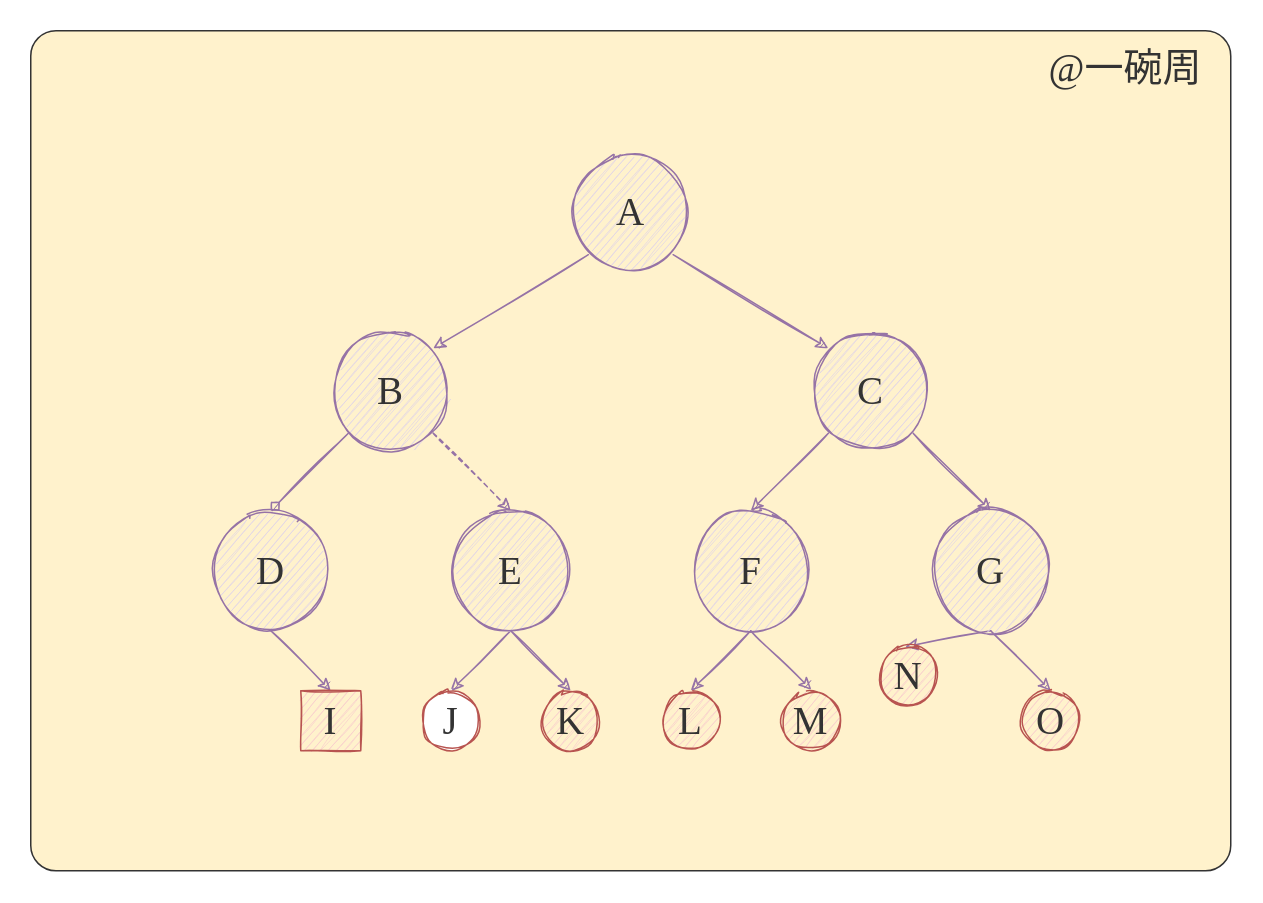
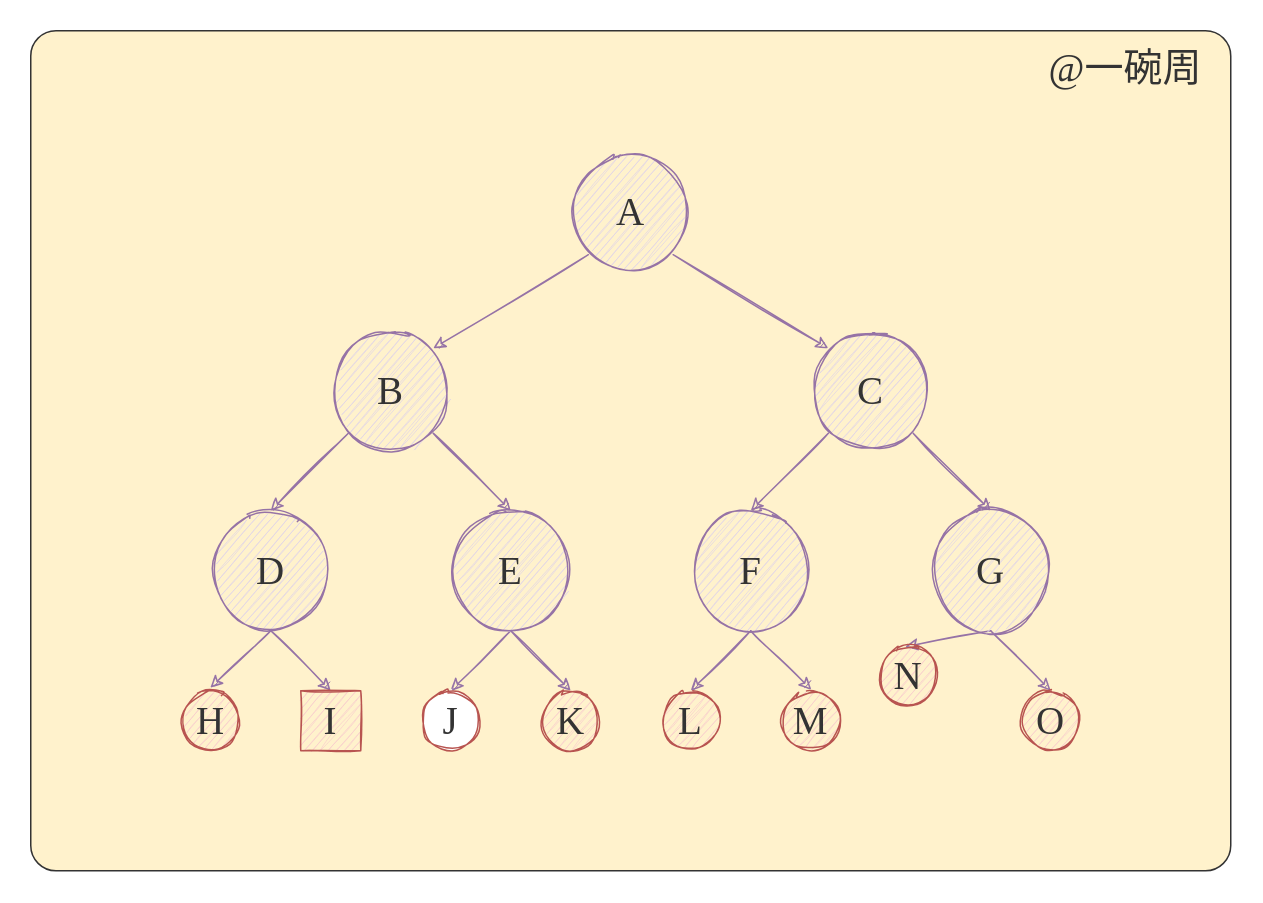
- <mxCell id="6" style="edgeStyle=none;rounded=0;sketch=1;orthogonalLoop=1;jettySize=auto;html=1;exitX=1;exitY=1;exitDx=0;exitDy=0;strokeColor=#9673A6;entryX=0.5;entryY=0;entryDx=0;entryDy=0;dashed=1;" parent="1" source="8" target="18" edge="1"><mxGeometry relative="1" as="geometry" /></mxCell>
+ <mxCell id="6" style="edgeStyle=none;rounded=0;sketch=1;orthogonalLoop=1;jettySize=auto;html=1;exitX=1;exitY=1;exitDx=0;exitDy=0;strokeColor=#9673A6;entryX=0.5;entryY=0;entryDx=0;entryDy=0;" parent="1" source="8" target="18" edge="1"><mxGeometry relative="1" as="geometry" /></mxCell>
- <mxCell id="7" style="edgeStyle=none;rounded=0;sketch=1;orthogonalLoop=1;jettySize=auto;html=1;exitX=0;exitY=1;exitDx=0;exitDy=0;entryX=0.5;entryY=0;entryDx=0;entryDy=0;strokeColor=#9673A6;endArrow=diamond;" parent="1" source="8" target="15" edge="1"><mxGeometry relative="1" as="geometry" /></mxCell>
+ <mxCell id="7" style="edgeStyle=none;rounded=0;sketch=1;orthogonalLoop=1;jettySize=auto;html=1;exitX=0;exitY=1;exitDx=0;exitDy=0;entryX=0.5;entryY=0;entryDx=0;entryDy=0;strokeColor=#9673A6;" parent="1" source="8" target="15" edge="1"><mxGeometry relative="1" as="geometry" /></mxCell>
+ <mxCell id="13" style="edgeStyle=none;rounded=0;sketch=1;orthogonalLoop=1;jettySize=auto;html=1;exitX=0.5;exitY=1;exitDx=0;exitDy=0;entryX=0.492;entryY=-0.05;entryDx=0;entryDy=0;entryPerimeter=0;fontSize=22;strokeColor=#9673A6;" edge="1" parent="1" source="15" target="28"><mxGeometry relative="1" as="geometry" /></mxCell>
+ <mxCell id="28" value="&lt;span style=&quot;color: rgb(51 , 51 , 51) ; font-family: &amp;#34;comic sans ms&amp;#34; ; font-size: 26px&quot;&gt;H&lt;/span&gt;" style="ellipse;whiteSpace=wrap;html=1;fillColor=#f8cecc;strokeColor=#b85450;sketch=1;fillStyle=auto;" vertex="1" parent="1"><mxGeometry x="120" y="460" width="40" height="40" as="geometry" /></mxCell>
